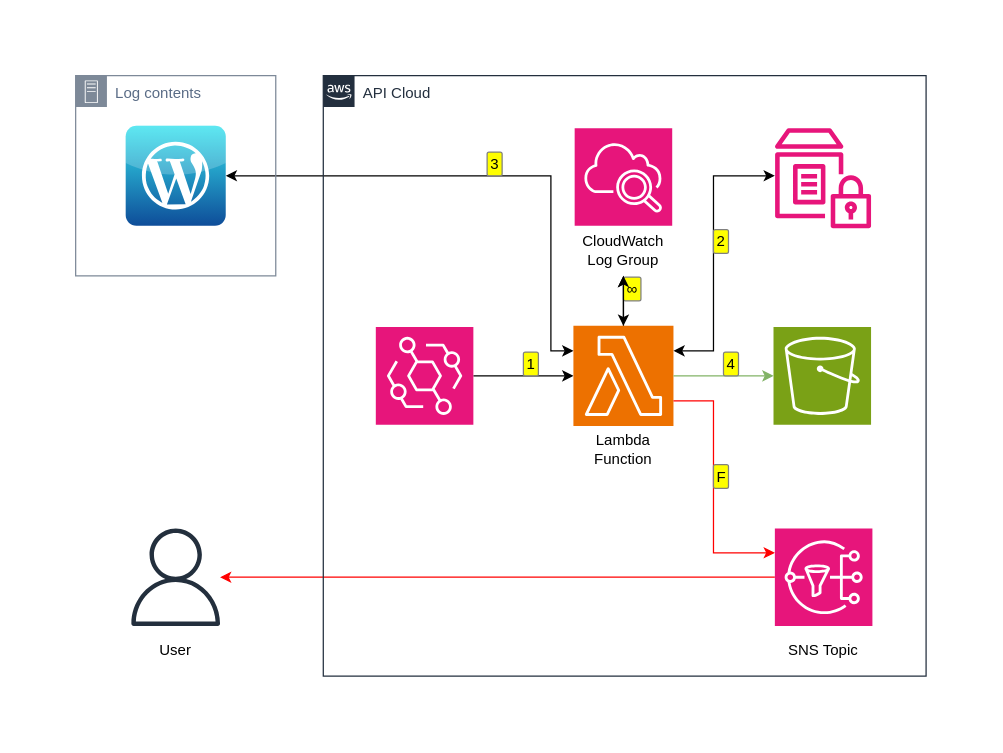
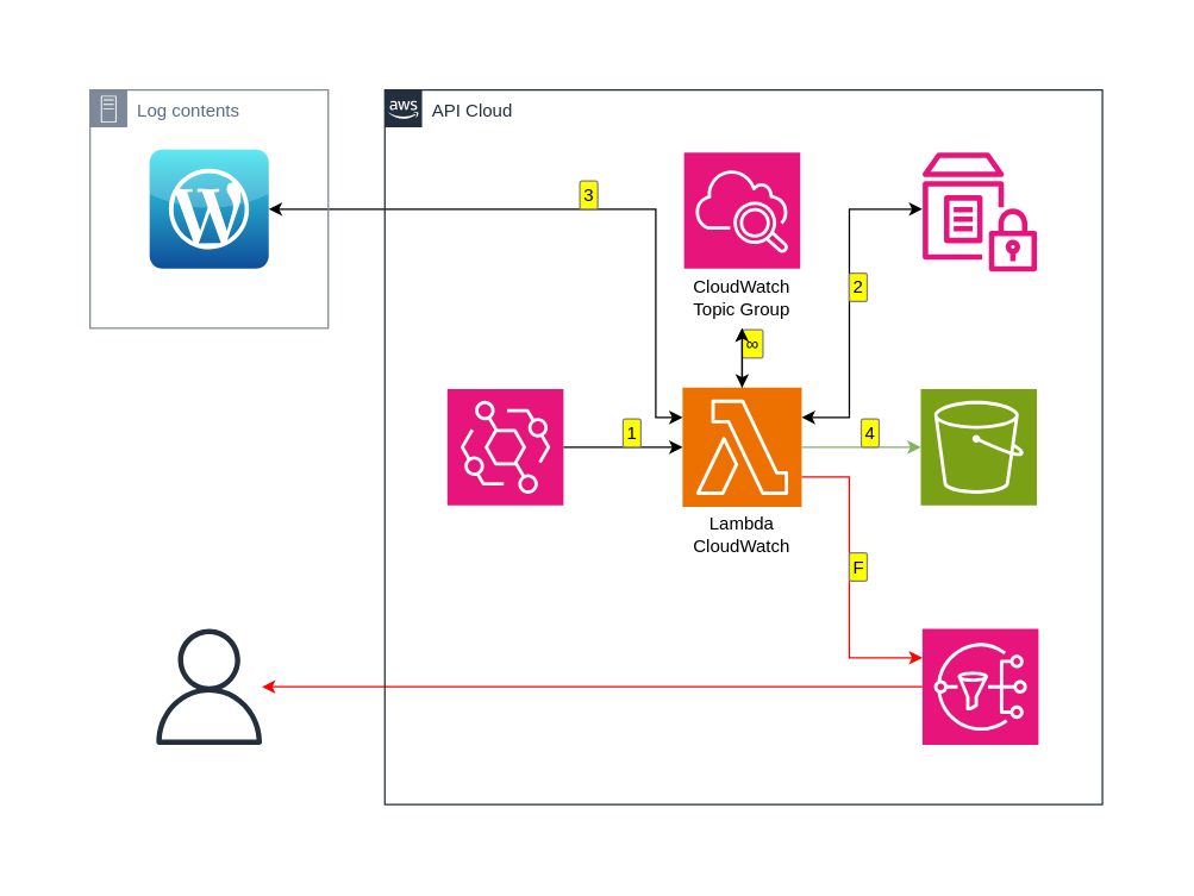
- <mxCell id="22" value="CloudWatch Log Group" style="text;html=1;strokeColor=none;fillColor=none;align=center;verticalAlign=middle;whiteSpace=wrap;rounded=0;" parent="19" vertex="1"><mxGeometry x="201" y="120" width="78" height="40" as="geometry" /></mxCell>
+ <mxCell id="22" value="CloudWatch Topic Group" style="text;html=1;strokeColor=none;fillColor=none;align=center;verticalAlign=middle;whiteSpace=wrap;rounded=0;" parent="19" vertex="1"><mxGeometry x="201" y="120" width="78" height="40" as="geometry" /></mxCell>
- <mxCell id="20" value="Lambda Function" style="text;html=1;strokeColor=none;fillColor=none;align=center;verticalAlign=middle;whiteSpace=wrap;rounded=0;" parent="19" vertex="1"><mxGeometry x="201" y="279" width="78" height="40" as="geometry" /></mxCell>
+ <mxCell id="20" value="Lambda CloudWatch" style="text;html=1;strokeColor=none;fillColor=none;align=center;verticalAlign=middle;whiteSpace=wrap;rounded=0;" parent="19" vertex="1"><mxGeometry x="201" y="279" width="78" height="40" as="geometry" /></mxCell>
- <mxCell id="23" value="User" style="text;html=1;strokeColor=none;fillColor=none;align=center;verticalAlign=middle;whiteSpace=wrap;rounded=0;" parent="1" vertex="1"><mxGeometry x="101" y="500" width="78" height="40" as="geometry" /></mxCell>
- <mxCell id="21" value="SNS Topic" style="text;html=1;strokeColor=none;fillColor=none;align=center;verticalAlign=middle;whiteSpace=wrap;rounded=0;" parent="19" vertex="1"><mxGeometry x="361.08" y="440" width="78" height="40" as="geometry" /></mxCell>
